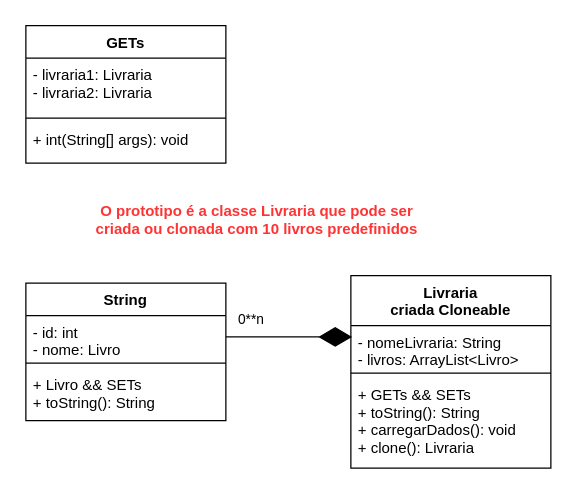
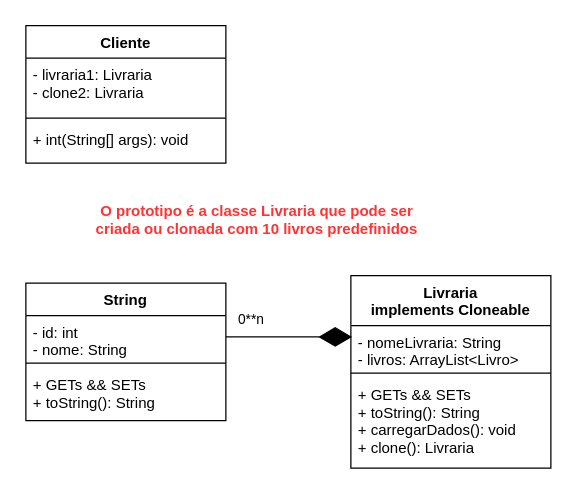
- <mxCell id="11" value="GETs" style="swimlane;fontStyle=1;align=center;verticalAlign=top;childLayout=stackLayout;horizontal=1;startSize=26;horizontalStack=0;resizeParent=1;resizeParentMax=0;resizeLast=0;collapsible=1;marginBottom=0;" vertex="1" parent="1"><mxGeometry x="20" y="20" width="160" height="110" as="geometry" /></mxCell>
+ <mxCell id="11" value="Cliente" style="swimlane;fontStyle=1;align=center;verticalAlign=top;childLayout=stackLayout;horizontal=1;startSize=26;horizontalStack=0;resizeParent=1;resizeParentMax=0;resizeLast=0;collapsible=1;marginBottom=0;" vertex="1" parent="1"><mxGeometry x="20" y="20" width="160" height="110" as="geometry" /></mxCell>
- <mxCell id="12" value="- livraria1: Livraria&#10;- livraria2: Livraria" style="text;strokeColor=none;fillColor=none;align=left;verticalAlign=top;spacingLeft=4;spacingRight=4;overflow=hidden;rotatable=0;points=[[0,0.5],[1,0.5]];portConstraint=eastwest;" vertex="1" parent="11"><mxGeometry y="26" width="160" height="44" as="geometry" /></mxCell>
+ <mxCell id="12" value="- livraria1: Livraria&#10;- clone2: Livraria" style="text;strokeColor=none;fillColor=none;align=left;verticalAlign=top;spacingLeft=4;spacingRight=4;overflow=hidden;rotatable=0;points=[[0,0.5],[1,0.5]];portConstraint=eastwest;" vertex="1" parent="11"><mxGeometry y="26" width="160" height="44" as="geometry" /></mxCell>
- <mxCell id="6" value="Livraria&#10;criada Cloneable" style="swimlane;fontStyle=1;align=center;verticalAlign=top;childLayout=stackLayout;horizontal=1;startSize=40;horizontalStack=0;resizeParent=1;resizeParentMax=0;resizeLast=0;collapsible=1;marginBottom=0;" vertex="1" parent="1"><mxGeometry x="280" y="220" width="160" height="154" as="geometry" /></mxCell>
+ <mxCell id="6" value="Livraria&#10;implements Cloneable" style="swimlane;fontStyle=1;align=center;verticalAlign=top;childLayout=stackLayout;horizontal=1;startSize=40;horizontalStack=0;resizeParent=1;resizeParentMax=0;resizeLast=0;collapsible=1;marginBottom=0;" vertex="1" parent="1"><mxGeometry x="280" y="220" width="160" height="154" as="geometry" /></mxCell>
- <mxCell id="3" value="- id: int&#10;- nome: Livro" style="text;strokeColor=none;fillColor=none;align=left;verticalAlign=top;spacingLeft=4;spacingRight=4;overflow=hidden;rotatable=0;points=[[0,0.5],[1,0.5]];portConstraint=eastwest;" vertex="1" parent="2"><mxGeometry y="26" width="160" height="34" as="geometry" /></mxCell>
+ <mxCell id="3" value="- id: int&#10;- nome: String" style="text;strokeColor=none;fillColor=none;align=left;verticalAlign=top;spacingLeft=4;spacingRight=4;overflow=hidden;rotatable=0;points=[[0,0.5],[1,0.5]];portConstraint=eastwest;" vertex="1" parent="2"><mxGeometry y="26" width="160" height="34" as="geometry" /></mxCell>
- <mxCell id="5" value="+ Livro &amp;&amp; SETs&#10;+ toString(): String" style="text;strokeColor=none;fillColor=none;align=left;verticalAlign=top;spacingLeft=4;spacingRight=4;overflow=hidden;rotatable=0;points=[[0,0.5],[1,0.5]];portConstraint=eastwest;" vertex="1" parent="2"><mxGeometry y="68" width="160" height="42" as="geometry" /></mxCell>
+ <mxCell id="5" value="+ GETs &amp;&amp; SETs&#10;+ toString(): String" style="text;strokeColor=none;fillColor=none;align=left;verticalAlign=top;spacingLeft=4;spacingRight=4;overflow=hidden;rotatable=0;points=[[0,0.5],[1,0.5]];portConstraint=eastwest;" vertex="1" parent="2"><mxGeometry y="68" width="160" height="42" as="geometry" /></mxCell>
